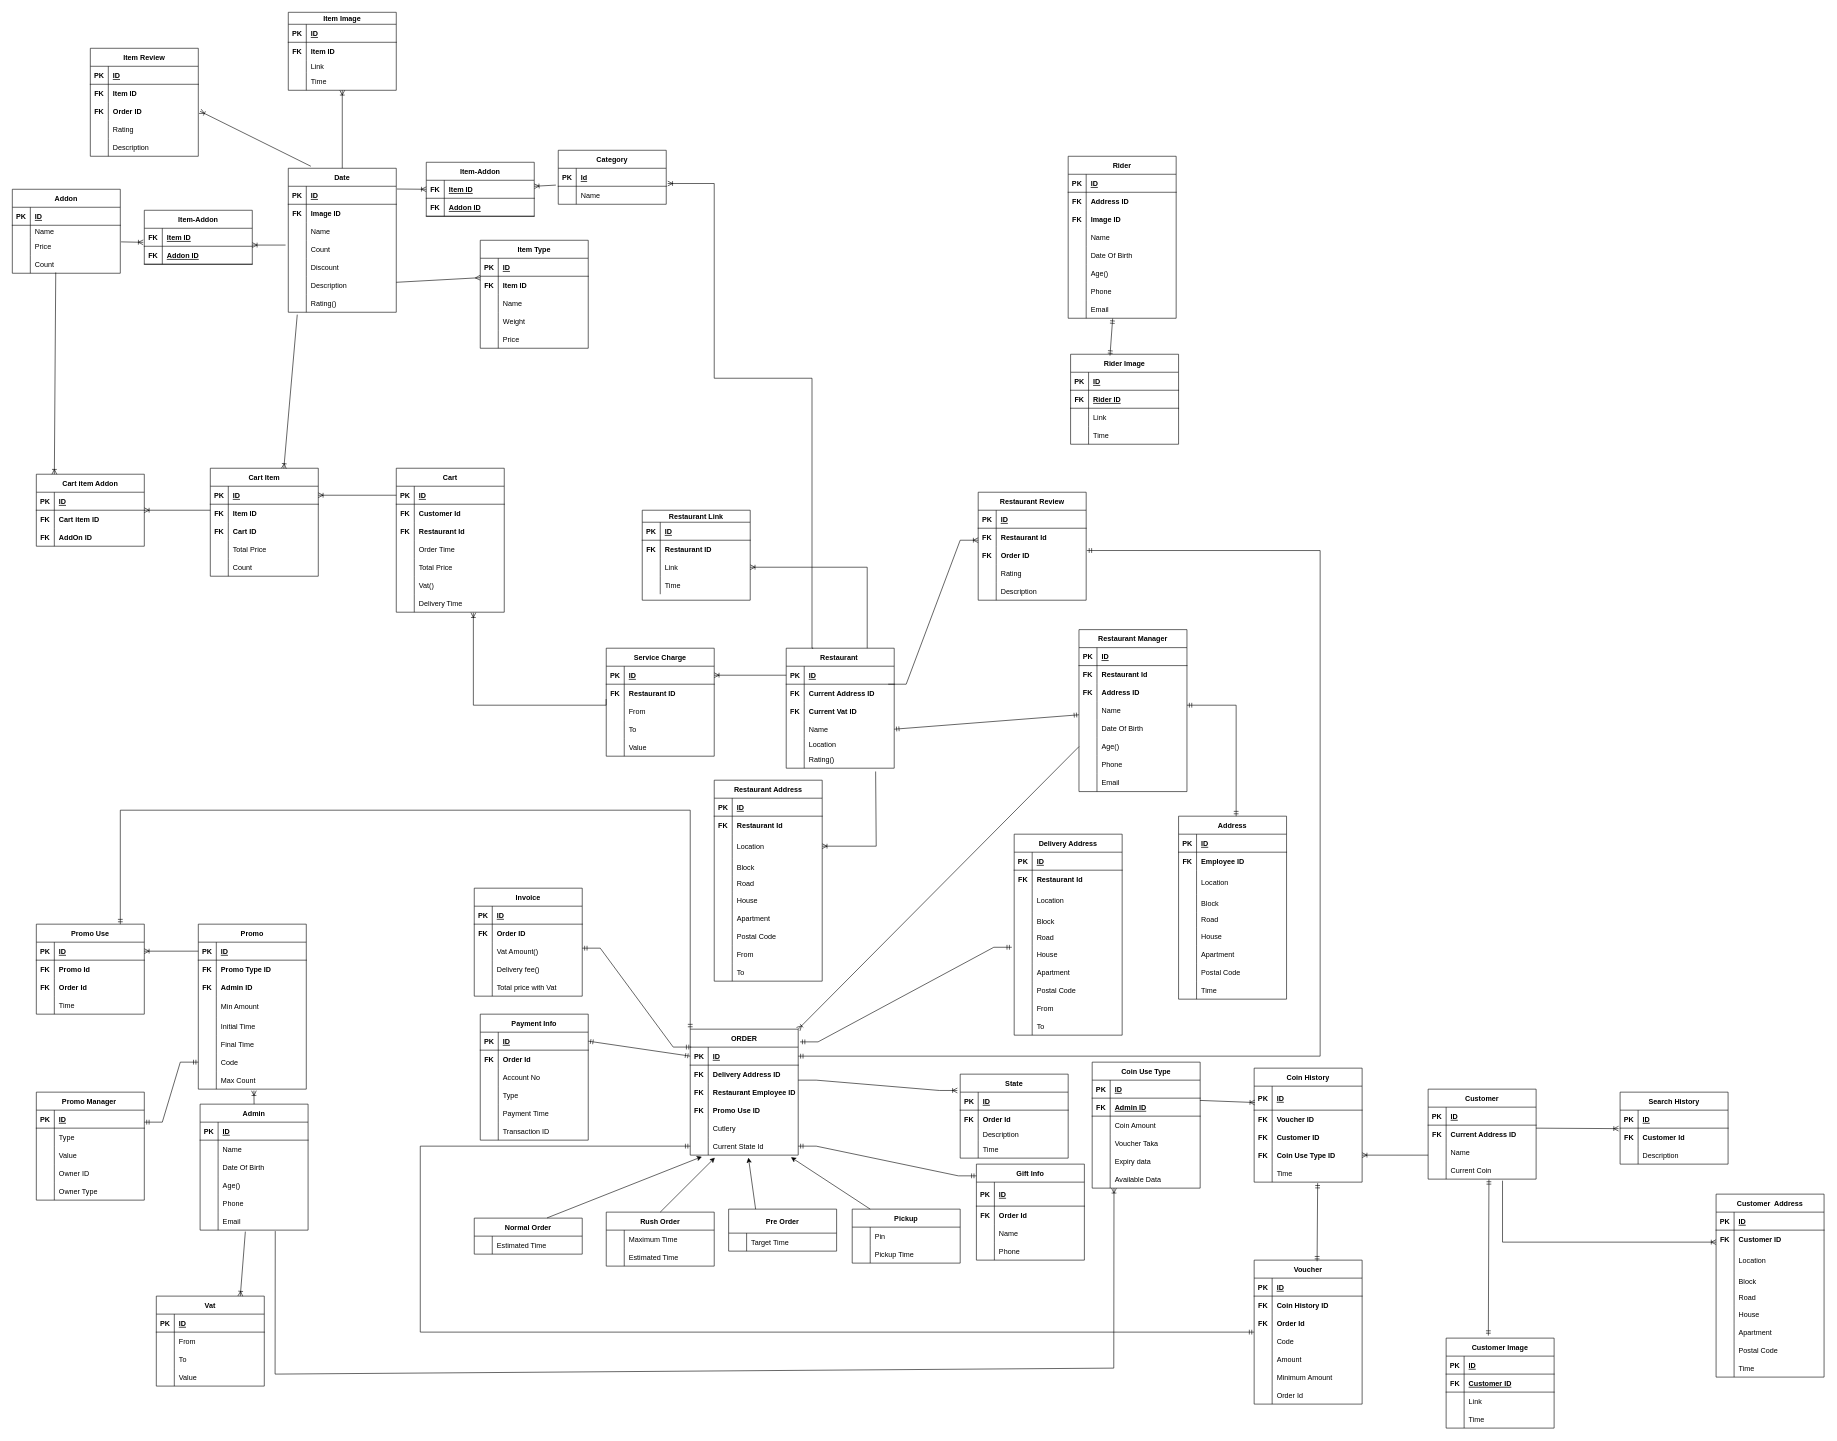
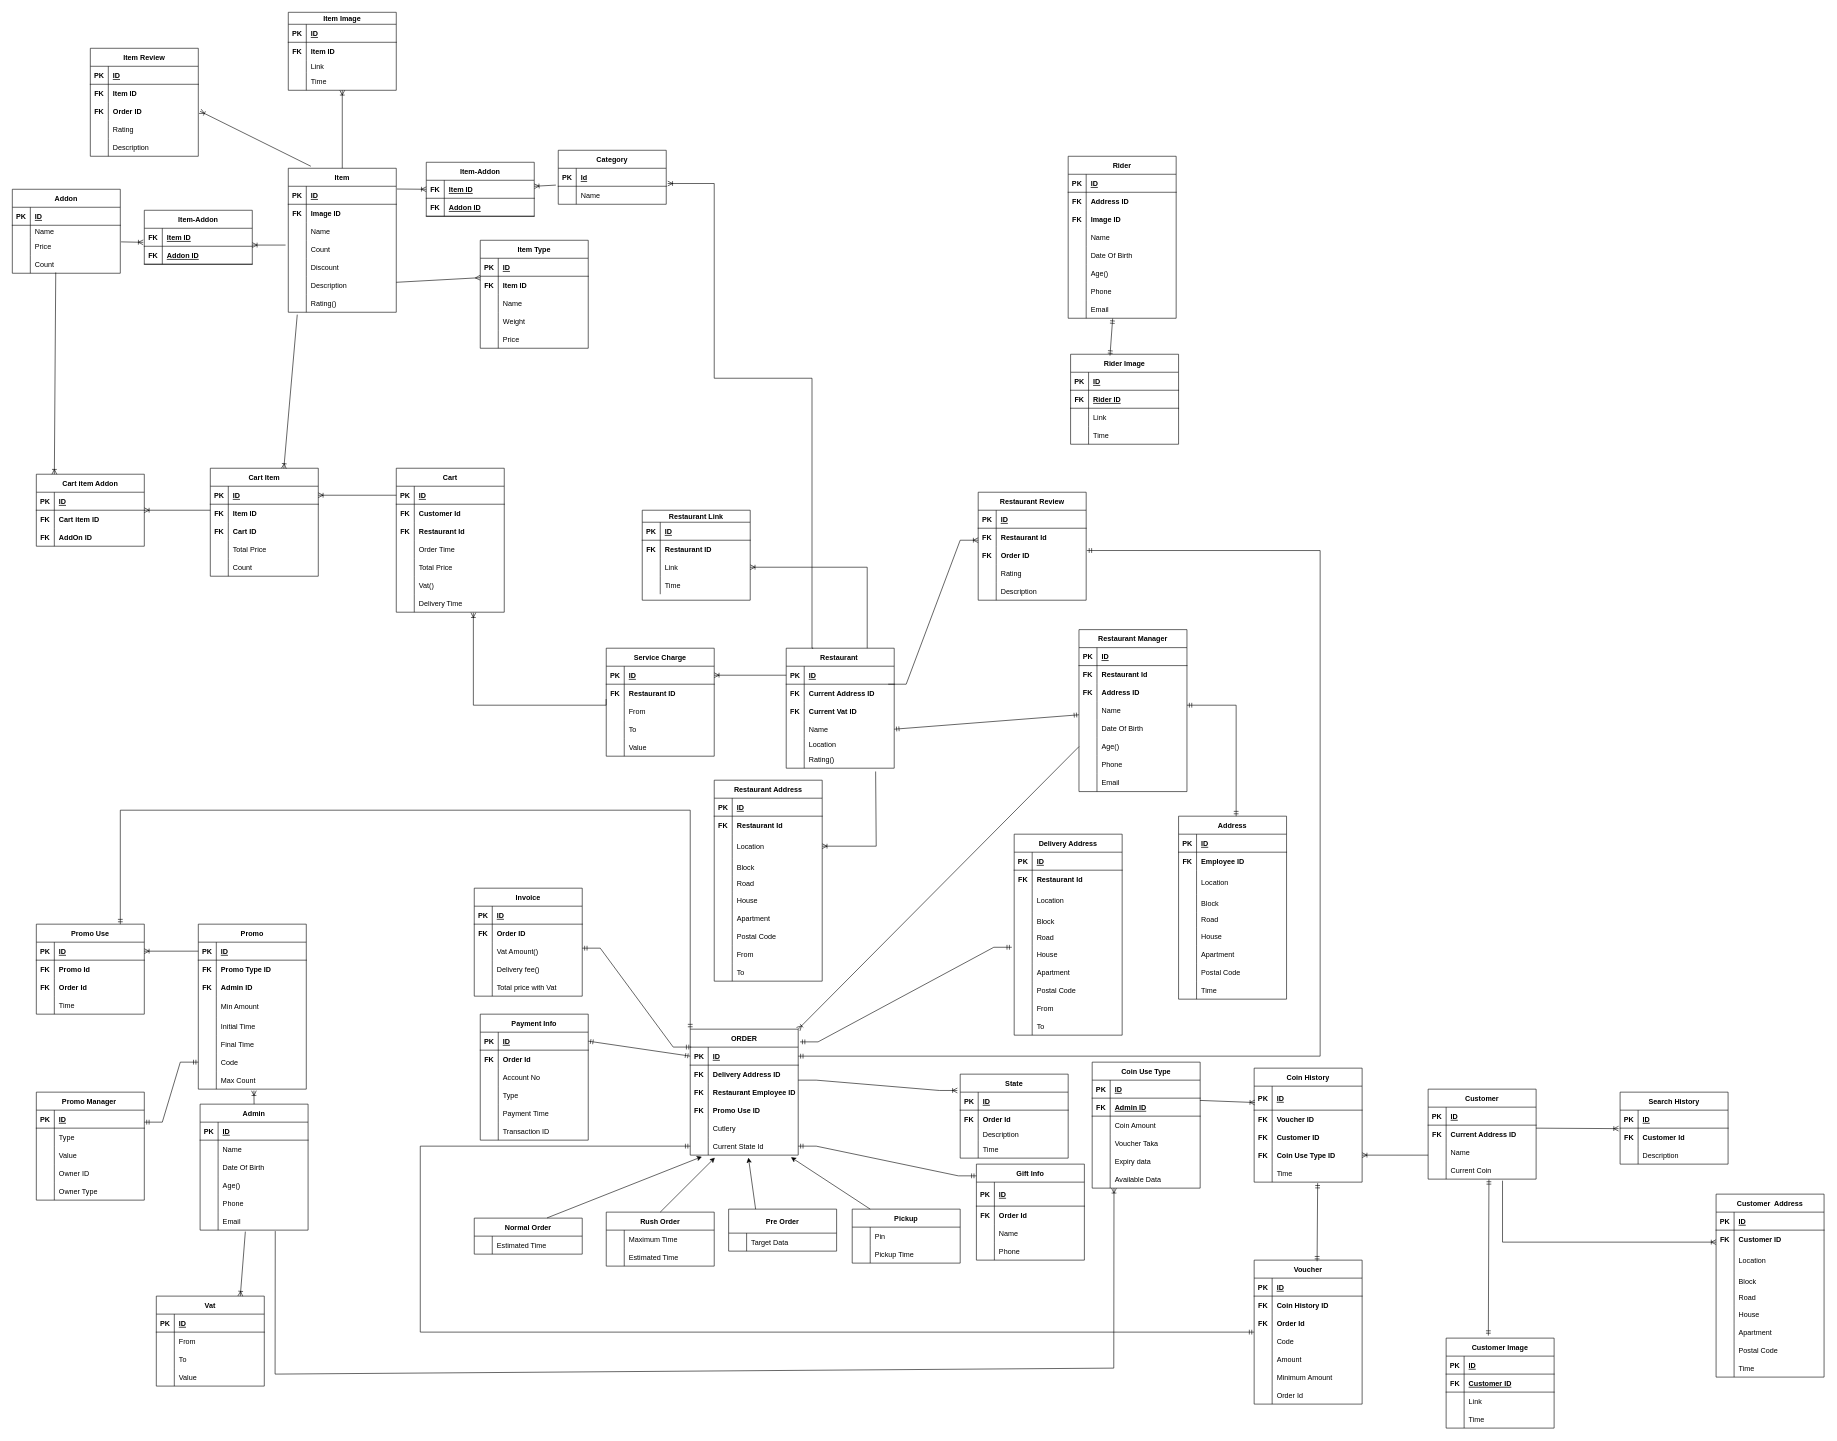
- <mxCell id="327" value="Date" style="shape=table;startSize=30;container=1;collapsible=1;childLayout=tableLayout;fixedRows=1;rowLines=0;fontStyle=1;align=center;resizeLast=1;" parent="1" vertex="1"><mxGeometry x="480" y="280" width="180" height="240" as="geometry" /></mxCell>
+ <mxCell id="327" value="Item" style="shape=table;startSize=30;container=1;collapsible=1;childLayout=tableLayout;fixedRows=1;rowLines=0;fontStyle=1;align=center;resizeLast=1;" parent="1" vertex="1"><mxGeometry x="480" y="280" width="180" height="240" as="geometry" /></mxCell>
- <mxCell id="160" value="Target Time" style="shape=partialRectangle;connectable=0;fillColor=none;top=0;left=0;bottom=0;right=0;align=left;spacingLeft=6;overflow=hidden;" parent="158" vertex="1"><mxGeometry x="30" width="150" height="30" as="geometry"><mxRectangle width="150" height="30" as="alternateBounds" /></mxGeometry></mxCell>
+ <mxCell id="160" value="Target Data" style="shape=partialRectangle;connectable=0;fillColor=none;top=0;left=0;bottom=0;right=0;align=left;spacingLeft=6;overflow=hidden;" parent="158" vertex="1"><mxGeometry x="30" width="150" height="30" as="geometry"><mxRectangle width="150" height="30" as="alternateBounds" /></mxGeometry></mxCell>
